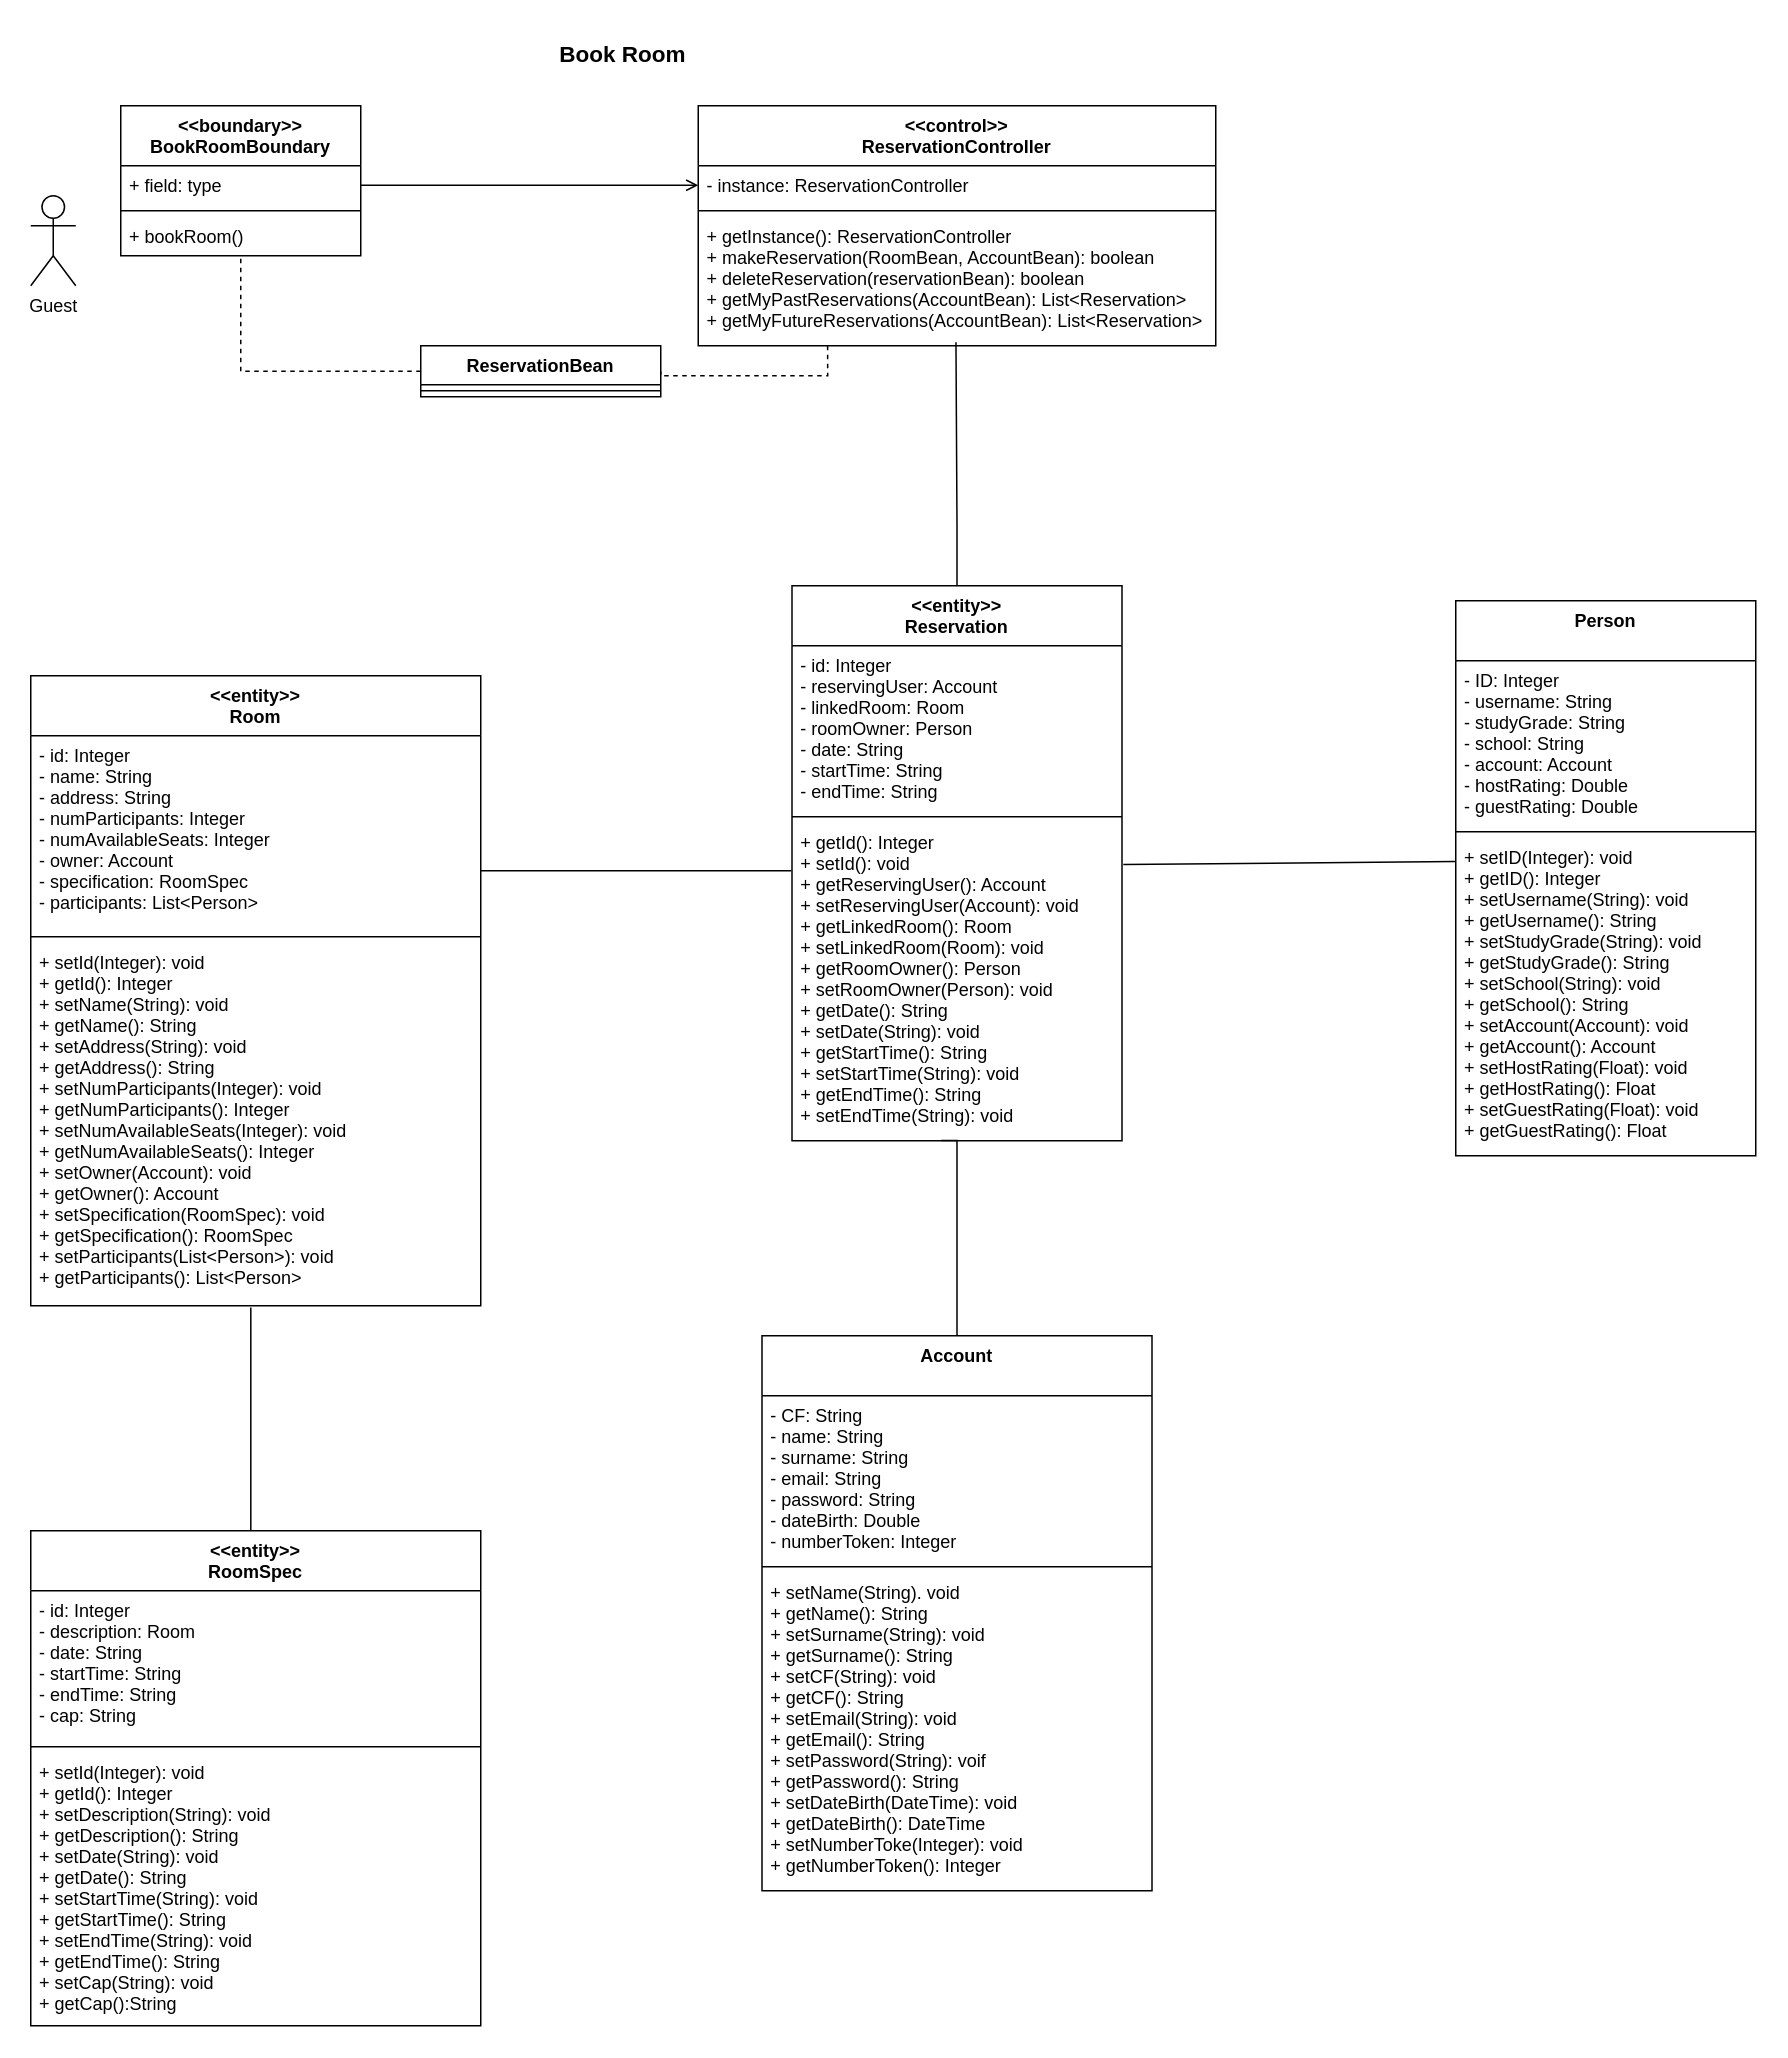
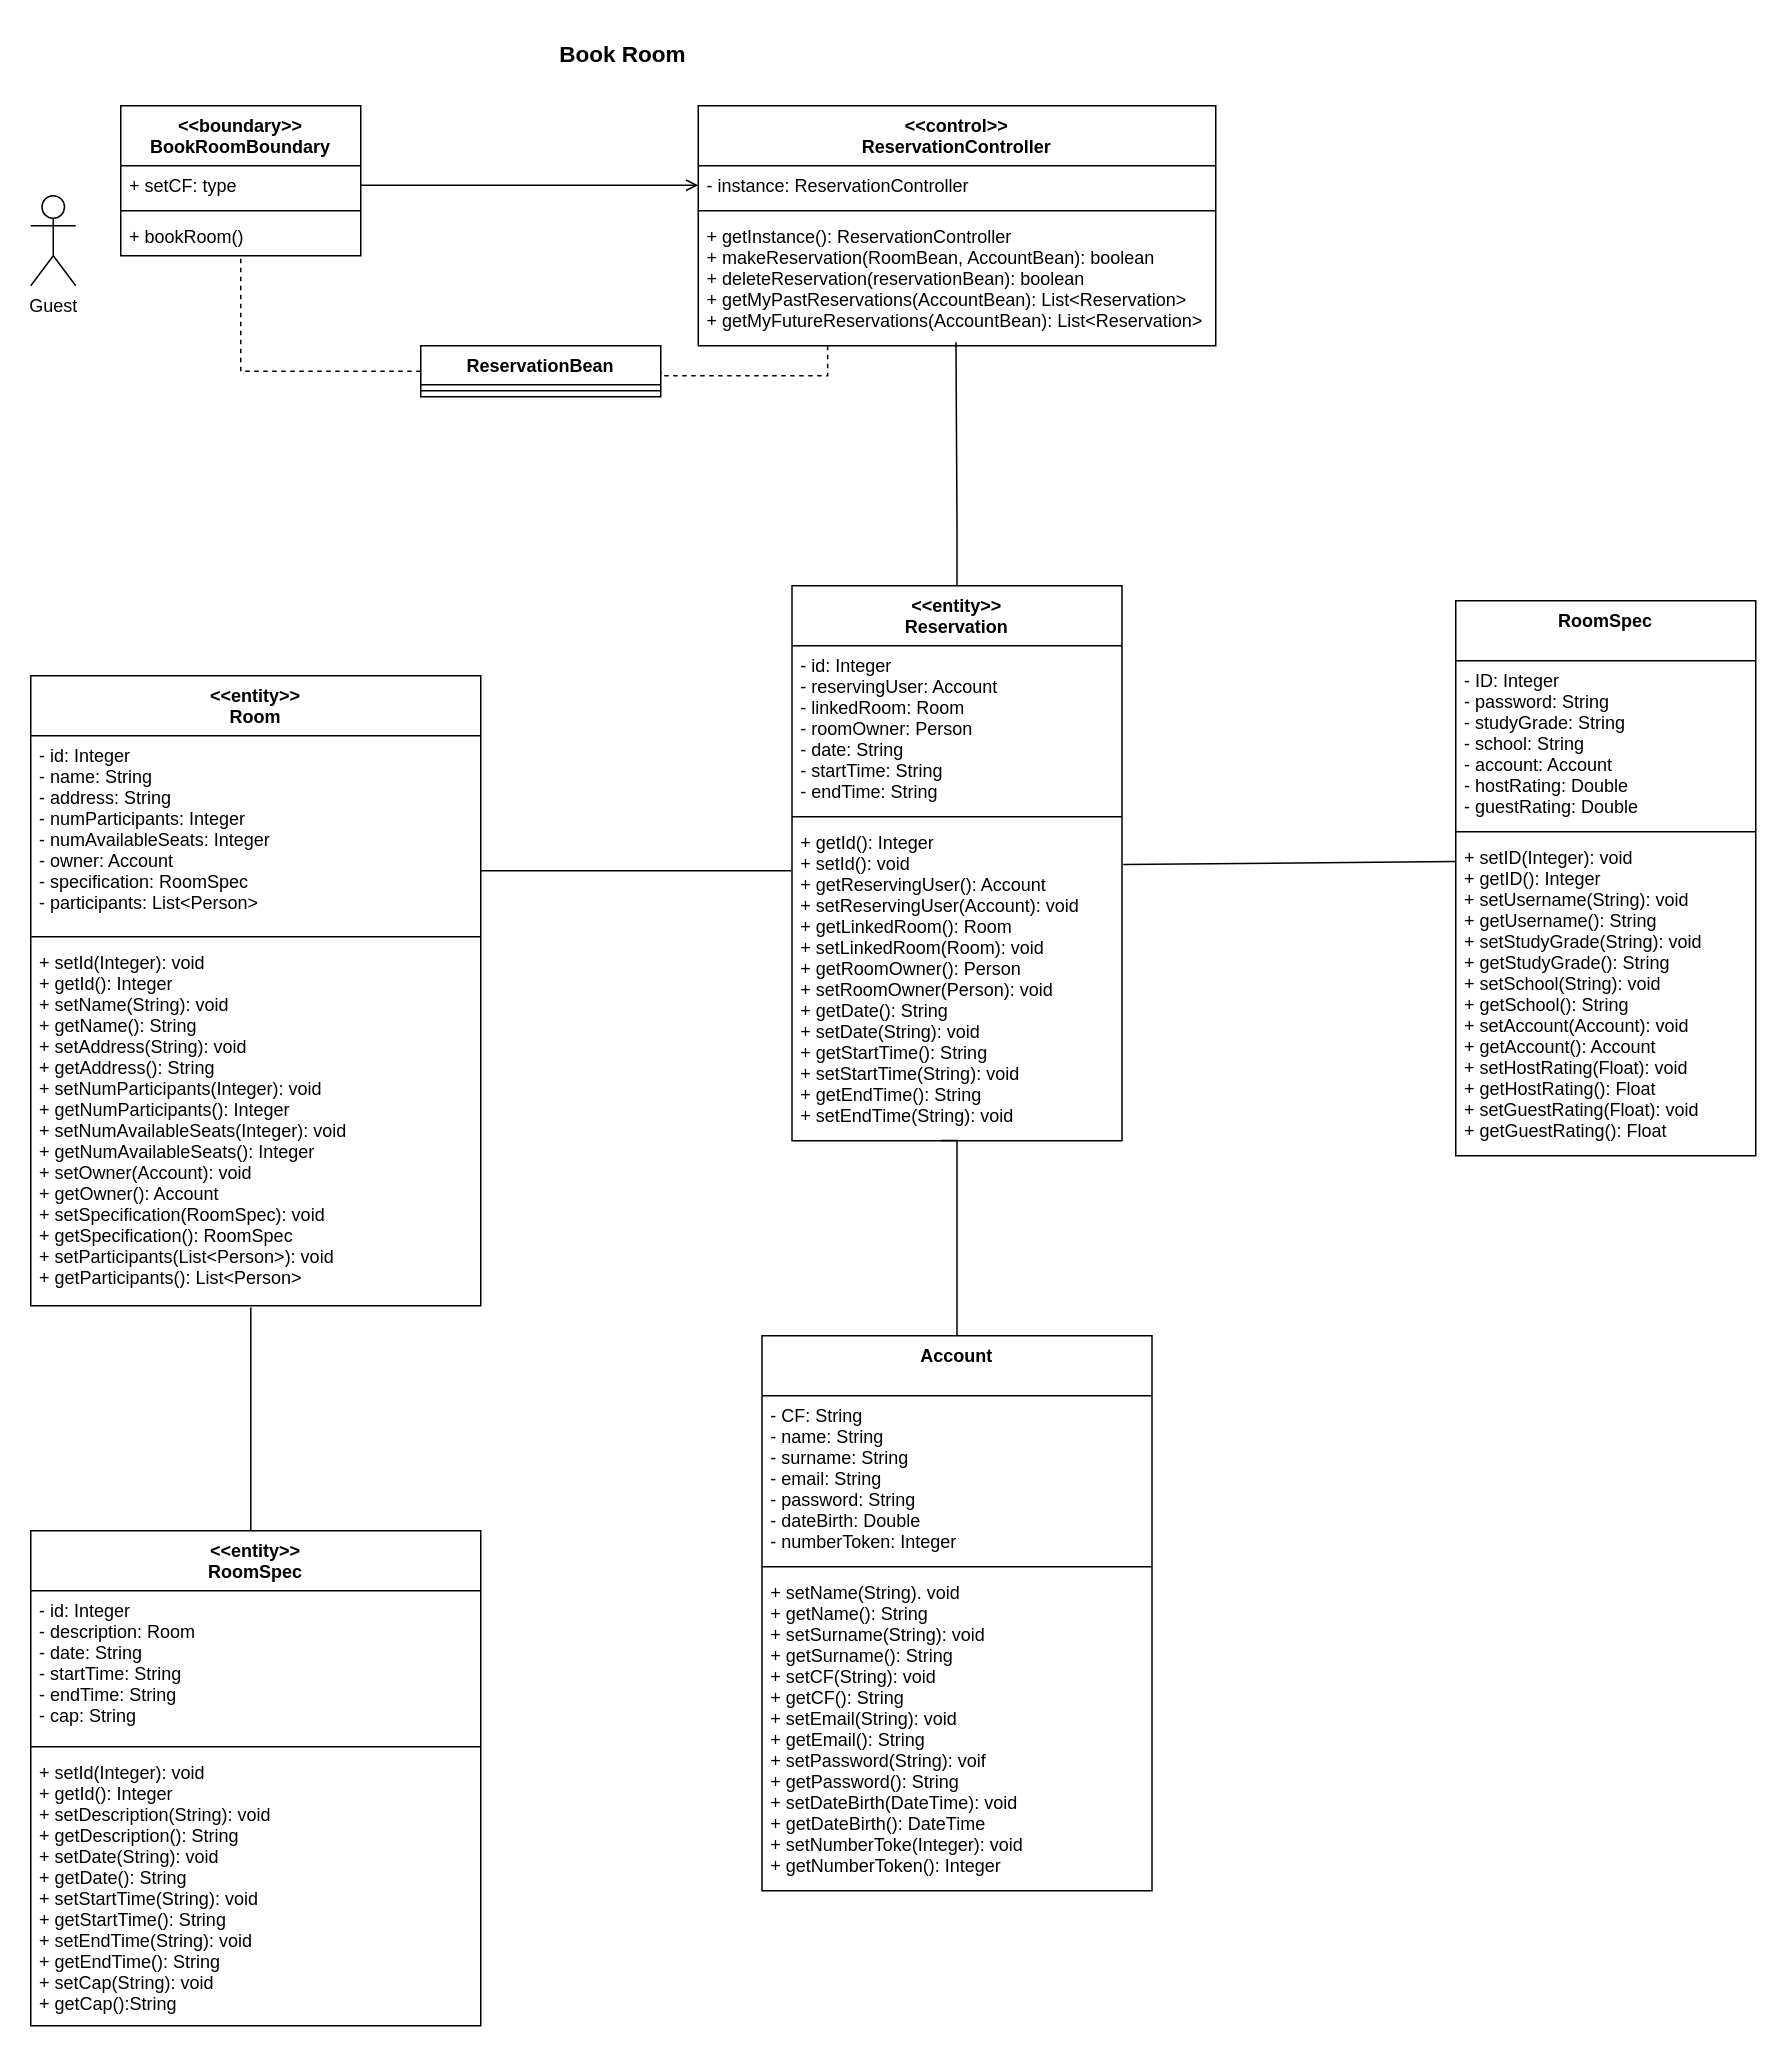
- <mxCell id="8" value="+ field: type" style="text;strokeColor=none;fillColor=none;align=left;verticalAlign=top;spacingLeft=4;spacingRight=4;overflow=hidden;rotatable=0;points=[[0,0.5],[1,0.5]];portConstraint=eastwest;" parent="7" vertex="1"><mxGeometry y="40" width="160" height="26" as="geometry" /></mxCell>
+ <mxCell id="8" value="+ setCF: type" style="text;strokeColor=none;fillColor=none;align=left;verticalAlign=top;spacingLeft=4;spacingRight=4;overflow=hidden;rotatable=0;points=[[0,0.5],[1,0.5]];portConstraint=eastwest;" parent="7" vertex="1"><mxGeometry y="40" width="160" height="26" as="geometry" /></mxCell>
- <mxCell id="30" value="Person" style="swimlane;fontStyle=1;align=center;verticalAlign=top;childLayout=stackLayout;horizontal=1;startSize=40;horizontalStack=0;resizeParent=1;resizeParentMax=0;resizeLast=0;collapsible=1;marginBottom=0;" parent="1" vertex="1"><mxGeometry x="970" y="400" width="200" height="370" as="geometry" /></mxCell>
+ <mxCell id="30" value="RoomSpec" style="swimlane;fontStyle=1;align=center;verticalAlign=top;childLayout=stackLayout;horizontal=1;startSize=40;horizontalStack=0;resizeParent=1;resizeParentMax=0;resizeLast=0;collapsible=1;marginBottom=0;" parent="1" vertex="1"><mxGeometry x="970" y="400" width="200" height="370" as="geometry" /></mxCell>
- <mxCell id="31" value="- ID: Integer&#10;- username: String&#10;- studyGrade: String&#10;- school: String&#10;- account: Account&#10;- hostRating: Double&#10;- guestRating: Double" style="text;strokeColor=none;fillColor=none;align=left;verticalAlign=top;spacingLeft=4;spacingRight=4;overflow=hidden;rotatable=0;points=[[0,0.5],[1,0.5]];portConstraint=eastwest;" parent="30" vertex="1"><mxGeometry y="40" width="200" height="110" as="geometry" /></mxCell>
+ <mxCell id="31" value="- ID: Integer&#10;- password: String&#10;- studyGrade: String&#10;- school: String&#10;- account: Account&#10;- hostRating: Double&#10;- guestRating: Double" style="text;strokeColor=none;fillColor=none;align=left;verticalAlign=top;spacingLeft=4;spacingRight=4;overflow=hidden;rotatable=0;points=[[0,0.5],[1,0.5]];portConstraint=eastwest;" parent="30" vertex="1"><mxGeometry y="40" width="200" height="110" as="geometry" /></mxCell>
